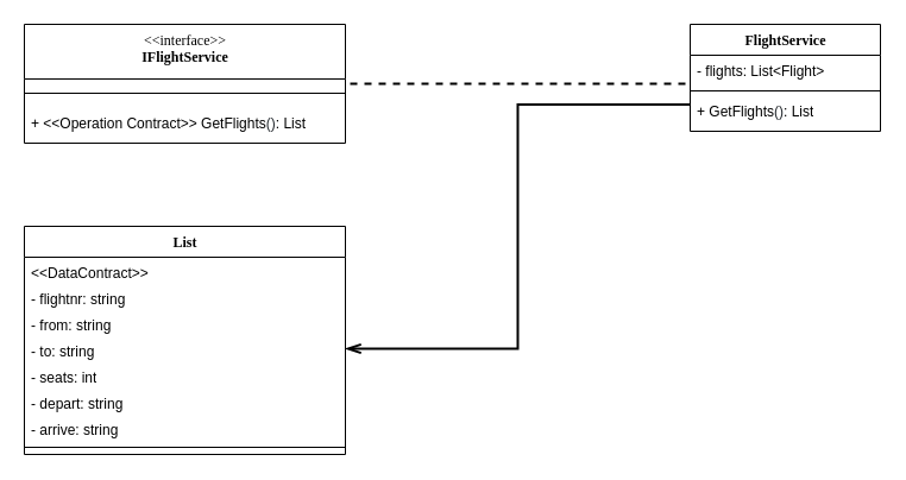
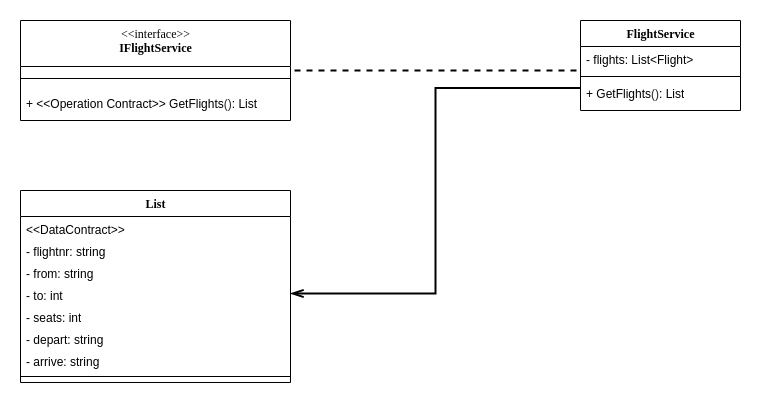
- <mxCell id="15" value="- to: string" style="text;html=1;strokeColor=none;fillColor=none;align=left;verticalAlign=top;spacingLeft=4;spacingRight=4;whiteSpace=wrap;overflow=hidden;rotatable=0;points=[[0,0.5],[1,0.5]];portConstraint=eastwest;" vertex="1" parent="11"><mxGeometry y="92" width="270" height="22" as="geometry" /></mxCell>
+ <mxCell id="15" value="- to: int" style="text;html=1;strokeColor=none;fillColor=none;align=left;verticalAlign=top;spacingLeft=4;spacingRight=4;whiteSpace=wrap;overflow=hidden;rotatable=0;points=[[0,0.5],[1,0.5]];portConstraint=eastwest;" vertex="1" parent="11"><mxGeometry y="92" width="270" height="22" as="geometry" /></mxCell>
